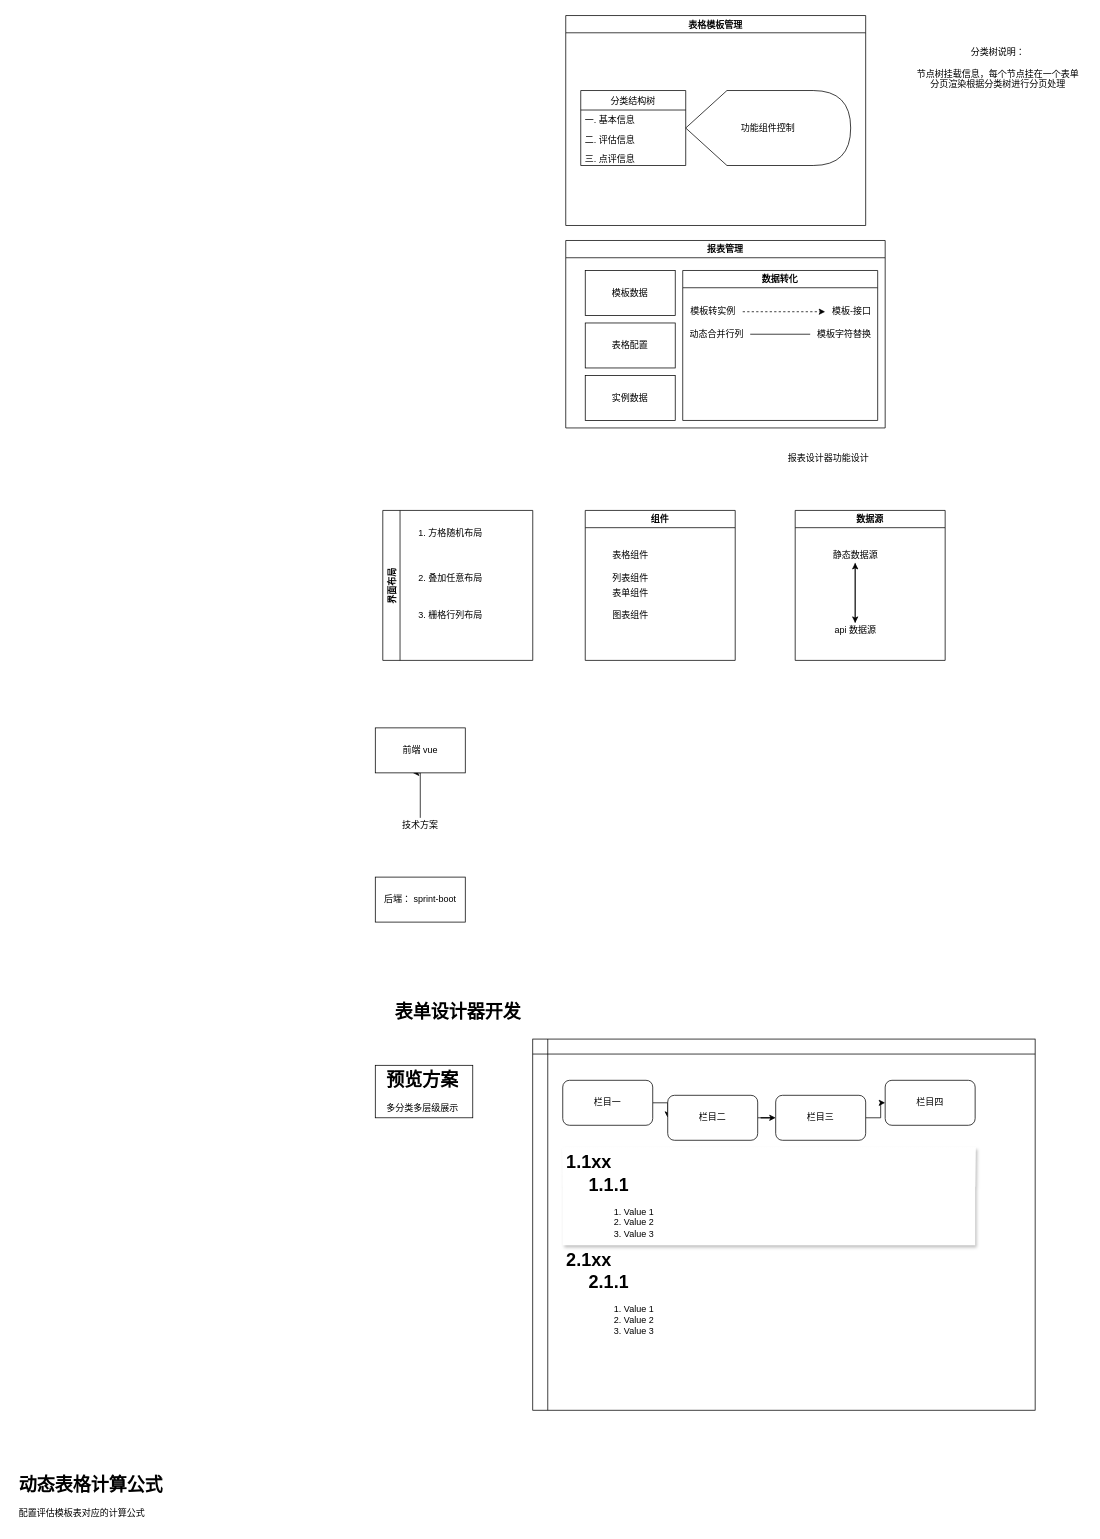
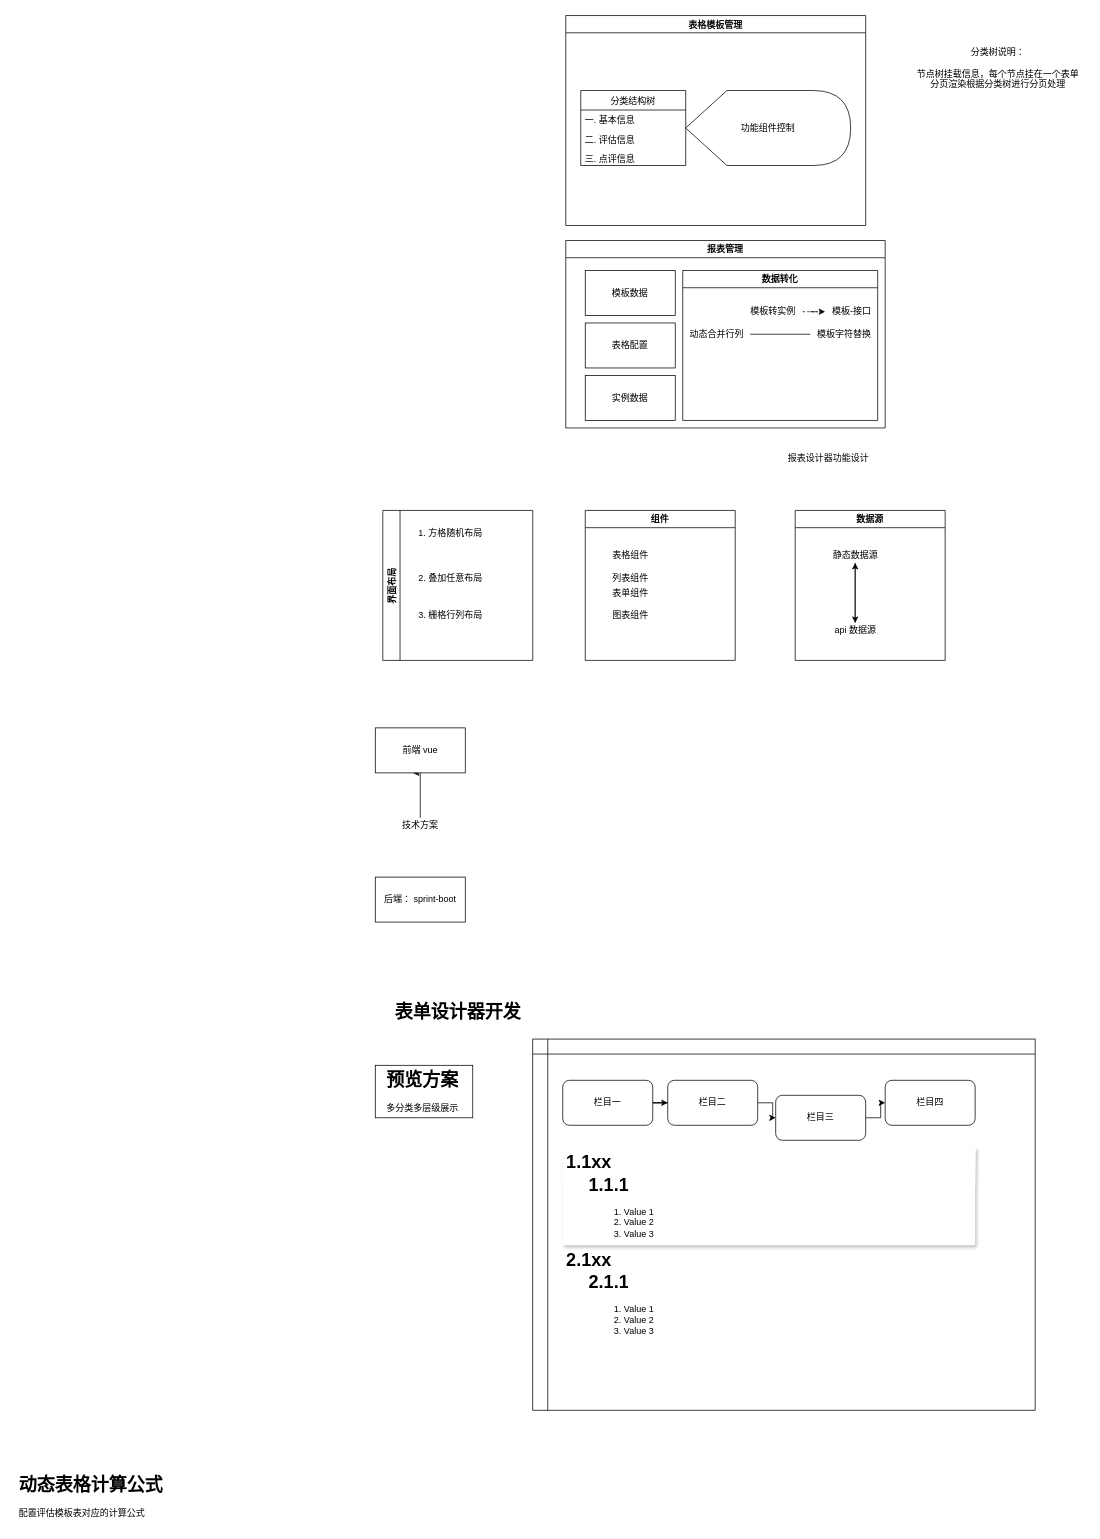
- <mxCell id="14" value="模板转实例" style="text;html=1;align=center;verticalAlign=middle;resizable=0;points=[];autosize=1;strokeColor=none;fillColor=none;" parent="13" vertex="1"><mxGeometry y="45" width="80" height="20" as="geometry" /></mxCell>
+ <mxCell id="14" value="模板转实例" style="text;html=1;align=center;verticalAlign=middle;resizable=0;points=[];autosize=1;strokeColor=none;fillColor=none;" parent="13" vertex="1"><mxGeometry x="80" y="45" width="80" height="20" as="geometry" /></mxCell>
- <mxCell id="47" value="栏目二" style="rounded=1;whiteSpace=wrap;html=1;shadow=0;glass=0;sketch=0;strokeWidth=1;" parent="1" vertex="1"><mxGeometry x="890" y="1460" width="120" height="60" as="geometry" /></mxCell>
+ <mxCell id="47" value="栏目二" style="rounded=1;whiteSpace=wrap;html=1;shadow=0;glass=0;sketch=0;strokeWidth=1;" parent="1" vertex="1"><mxGeometry x="890" y="1440" width="120" height="60" as="geometry" /></mxCell>
